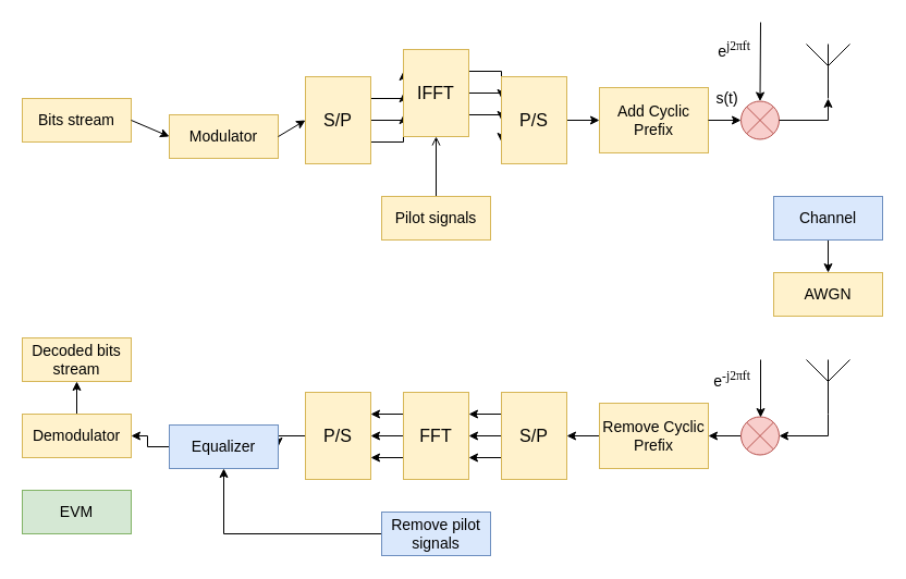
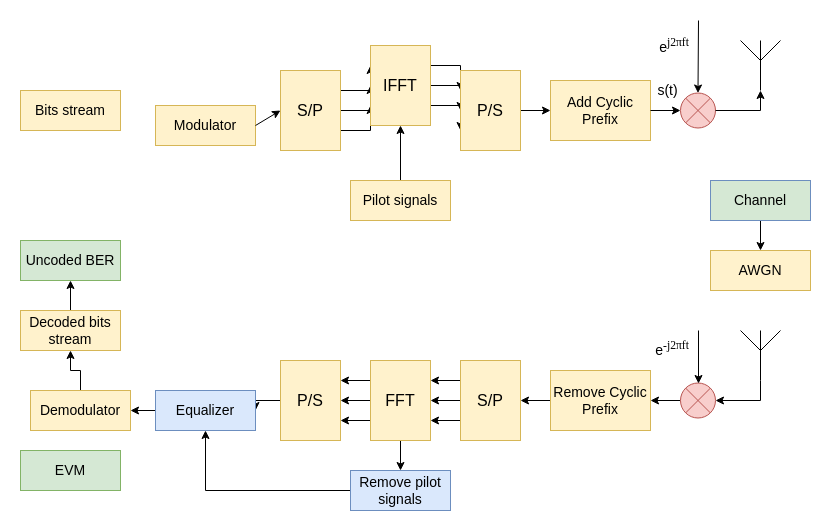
- <mxCell id="17" value="" style="endArrow=classic;html=1;rounded=0;exitX=1;exitY=0.5;exitDx=0;exitDy=0;entryX=0;entryY=0.5;entryDx=0;entryDy=0;" parent="1" source="2" target="3" edge="1"><mxGeometry width="50" height="50" relative="1" as="geometry"><mxPoint x="460" y="230" as="sourcePoint" /><mxPoint x="510" y="180" as="targetPoint" /></mxGeometry></mxCell>
- <mxCell id="14" style="edgeStyle=orthogonalEdgeStyle;rounded=0;orthogonalLoop=1;jettySize=auto;html=1;exitX=0.5;exitY=0;exitDx=0;exitDy=0;entryX=1;entryY=0.5;entryDx=0;entryDy=0;endArrow=open;" parent="1" source="15" target="11" edge="1"><mxGeometry relative="1" as="geometry" /></mxCell>
+ <mxCell id="14" style="edgeStyle=orthogonalEdgeStyle;rounded=0;orthogonalLoop=1;jettySize=auto;html=1;exitX=0.5;exitY=0;exitDx=0;exitDy=0;entryX=1;entryY=0.5;entryDx=0;entryDy=0;" parent="1" source="15" target="11" edge="1"><mxGeometry relative="1" as="geometry" /></mxCell>
- <mxCell id="27" value="&lt;font style=&quot;font-size: 14px;&quot; face=&quot;Helvetica&quot;&gt;Channel&lt;/font&gt;" style="rounded=0;whiteSpace=wrap;html=1;fillColor=#dae8fc;strokeColor=#6c8ebf;" parent="1" vertex="1"><mxGeometry x="710" y="180" width="100" height="40" as="geometry" /></mxCell>
+ <mxCell id="27" value="&lt;font style=&quot;font-size: 14px;&quot; face=&quot;Helvetica&quot;&gt;Channel&lt;/font&gt;" style="rounded=0;whiteSpace=wrap;html=1;fillColor=#d5e8d4;strokeColor=#6c8ebf;" parent="1" vertex="1"><mxGeometry x="710" y="180" width="100" height="40" as="geometry" /></mxCell>
+ <mxCell id="56" value="&lt;font style=&quot;font-size: 14px;&quot; face=&quot;Helvetica&quot;&gt;Uncoded BER&lt;/font&gt;" style="rounded=0;whiteSpace=wrap;html=1;fillColor=#d5e8d4;strokeColor=#82b366;" parent="1" vertex="1"><mxGeometry x="20" y="240" width="100" height="40" as="geometry" /></mxCell>
+ <mxCell id="54" style="edgeStyle=orthogonalEdgeStyle;rounded=0;orthogonalLoop=1;jettySize=auto;html=1;exitX=0.5;exitY=0;exitDx=0;exitDy=0;entryX=0.5;entryY=1;entryDx=0;entryDy=0;" parent="1" source="55" target="56" edge="1"><mxGeometry relative="1" as="geometry" /></mxCell>
- <mxCell id="53" value="&lt;font style=&quot;font-size: 14px;&quot; face=&quot;Helvetica&quot;&gt;Demodulator&lt;/font&gt;" style="rounded=0;whiteSpace=wrap;html=1;fillColor=#fff2cc;strokeColor=#d6b656;" parent="1" vertex="1"><mxGeometry x="20" y="380" width="100" height="40" as="geometry" /></mxCell>
+ <mxCell id="53" value="&lt;font style=&quot;font-size: 14px;&quot; face=&quot;Helvetica&quot;&gt;Demodulator&lt;/font&gt;" style="rounded=0;whiteSpace=wrap;html=1;fillColor=#fff2cc;strokeColor=#d6b656;" parent="1" vertex="1"><mxGeometry x="30" y="390" width="100" height="40" as="geometry" /></mxCell>
+ <mxCell id="44" style="edgeStyle=orthogonalEdgeStyle;rounded=0;orthogonalLoop=1;jettySize=auto;html=1;exitX=1;exitY=0.5;exitDx=0;exitDy=0;entryX=0.5;entryY=0;entryDx=0;entryDy=0;" parent="1" source="45" target="49" edge="1"><mxGeometry relative="1" as="geometry" /></mxCell>
